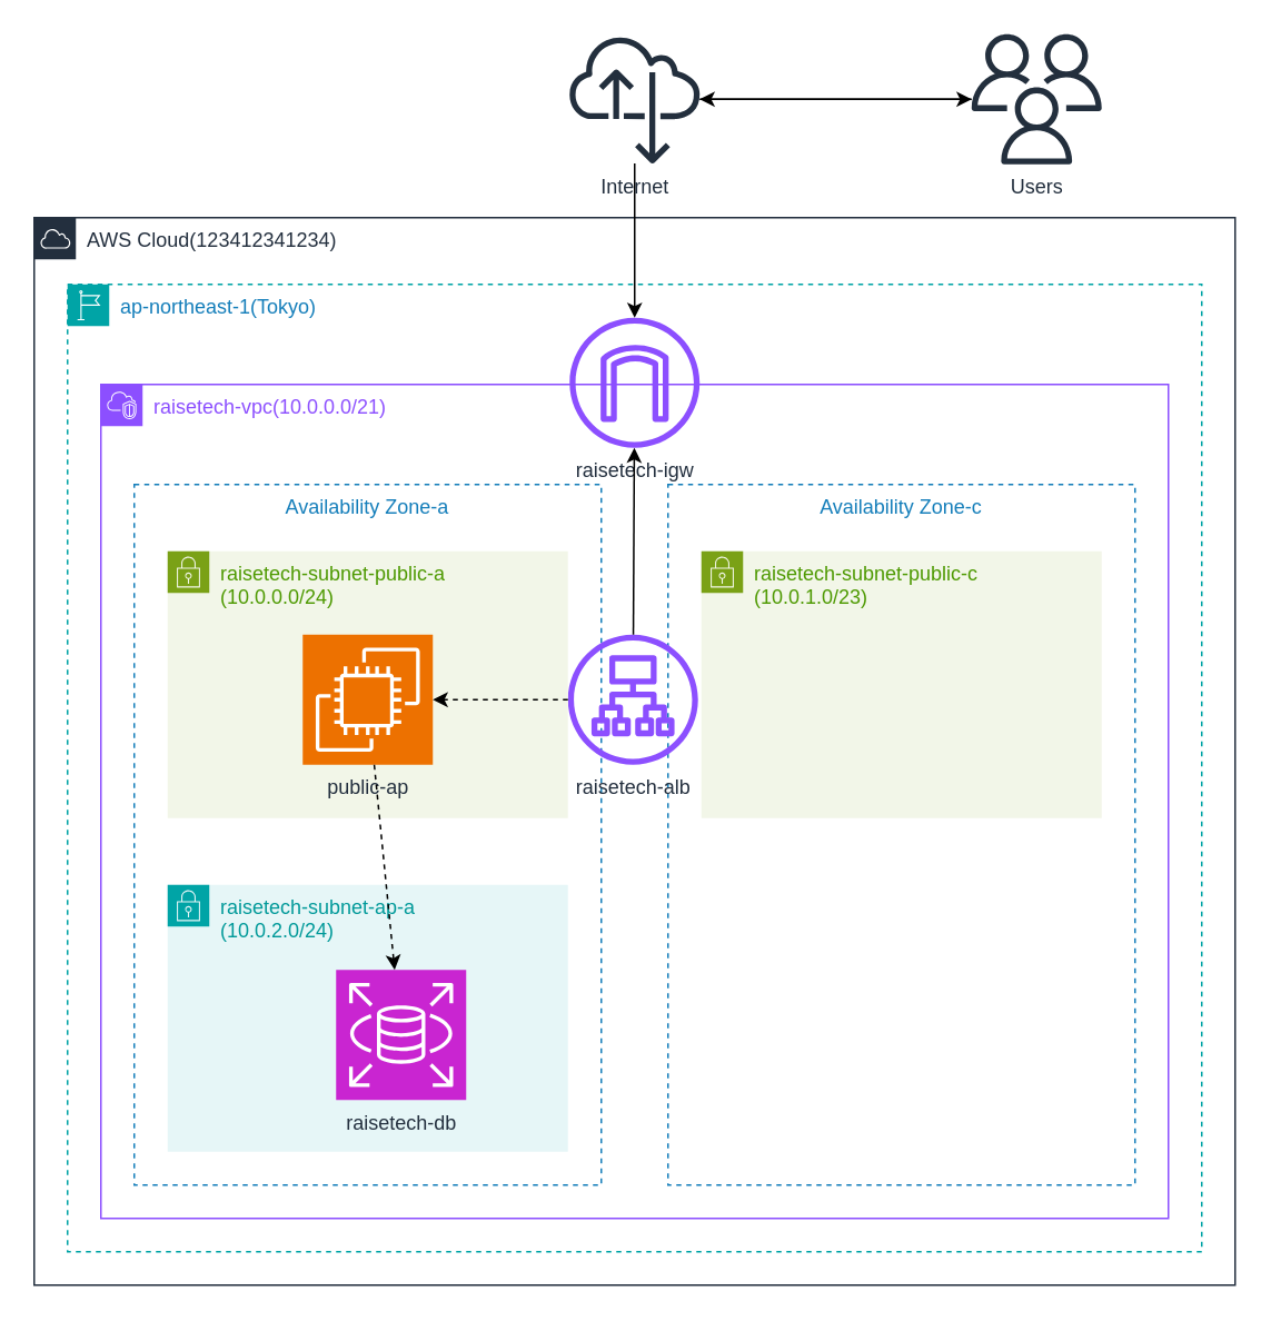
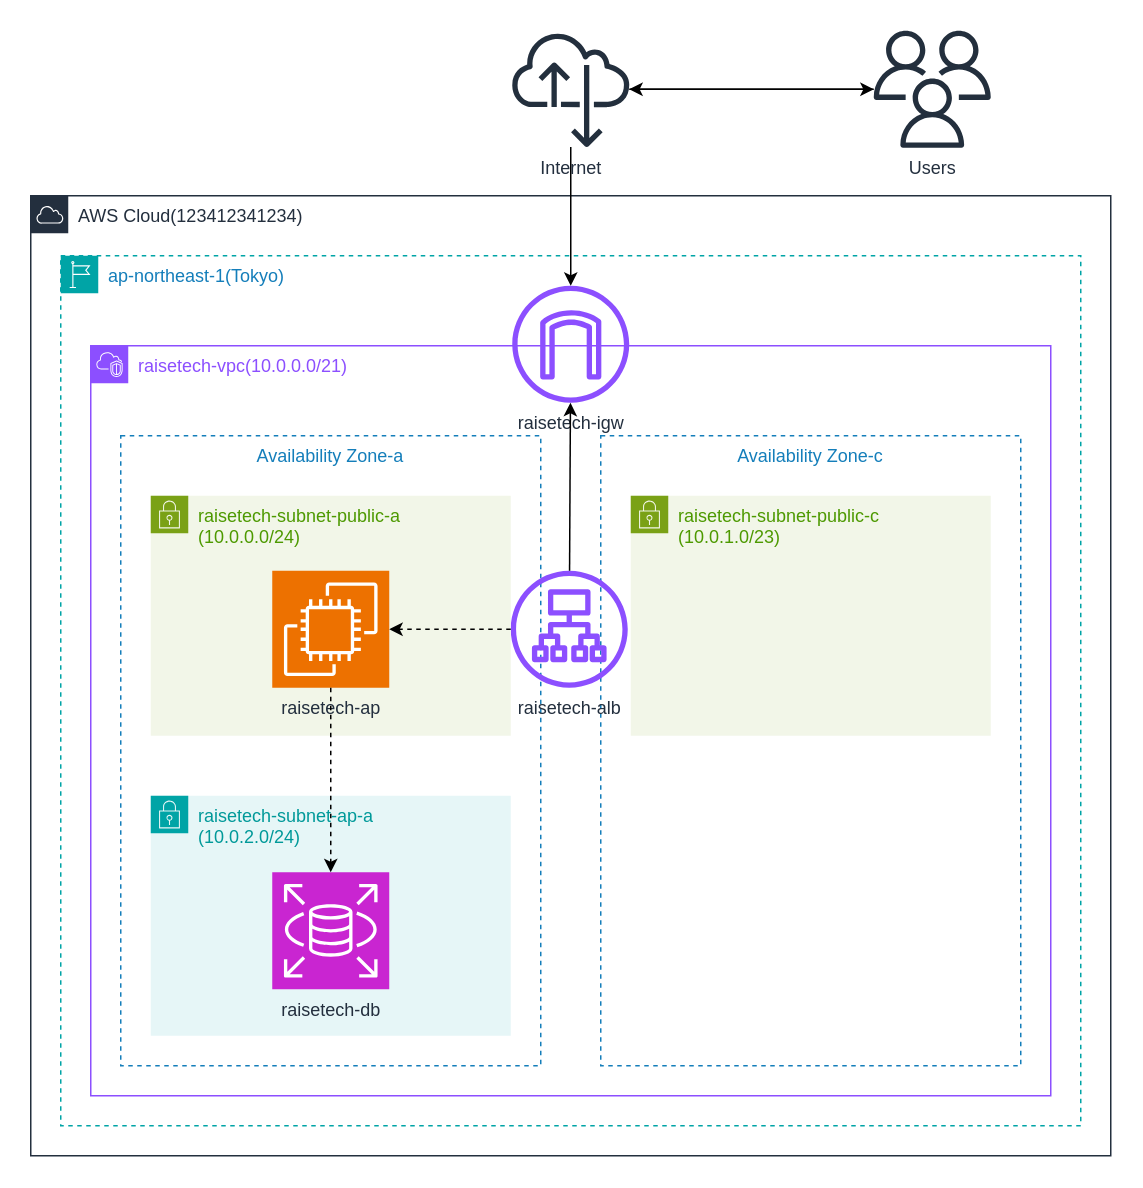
- <mxCell id="12" value="public-ap" style="points=[[0,0,0],[0.25,0,0],[0.5,0,0],[0.75,0,0],[1,0,0],[0,1,0],[0.25,1,0],[0.5,1,0],[0.75,1,0],[1,1,0],[0,0.25,0],[0,0.5,0],[0,0.75,0],[1,0.25,0],[1,0.5,0],[1,0.75,0]];outlineConnect=0;fontColor=#232F3E;fillColor=#ED7100;strokeColor=#ffffff;dashed=0;verticalLabelPosition=bottom;verticalAlign=top;align=center;html=1;fontSize=12;fontStyle=0;aspect=fixed;shape=mxgraph.aws4.resourceIcon;resIcon=mxgraph.aws4.ec2;" parent="11" vertex="1"><mxGeometry x="81" y="50" width="78" height="78" as="geometry" /></mxCell>
+ <mxCell id="12" value="raisetech-ap" style="points=[[0,0,0],[0.25,0,0],[0.5,0,0],[0.75,0,0],[1,0,0],[0,1,0],[0.25,1,0],[0.5,1,0],[0.75,1,0],[1,1,0],[0,0.25,0],[0,0.5,0],[0,0.75,0],[1,0.25,0],[1,0.5,0],[1,0.75,0]];outlineConnect=0;fontColor=#232F3E;fillColor=#ED7100;strokeColor=#ffffff;dashed=0;verticalLabelPosition=bottom;verticalAlign=top;align=center;html=1;fontSize=12;fontStyle=0;aspect=fixed;shape=mxgraph.aws4.resourceIcon;resIcon=mxgraph.aws4.ec2;" parent="11" vertex="1"><mxGeometry x="81" y="50" width="78" height="78" as="geometry" /></mxCell>
- <mxCell id="15" value="raisetech-db" style="points=[[0,0,0],[0.25,0,0],[0.5,0,0],[0.75,0,0],[1,0,0],[0,1,0],[0.25,1,0],[0.5,1,0],[0.75,1,0],[1,1,0],[0,0.25,0],[0,0.5,0],[0,0.75,0],[1,0.25,0],[1,0.5,0],[1,0.75,0]];outlineConnect=0;fontColor=#232F3E;fillColor=#C925D1;strokeColor=#ffffff;dashed=0;verticalLabelPosition=bottom;verticalAlign=top;align=center;html=1;fontSize=12;fontStyle=0;aspect=fixed;shape=mxgraph.aws4.resourceIcon;resIcon=mxgraph.aws4.rds;" parent="14" vertex="1"><mxGeometry x="101" y="51" width="78" height="78" as="geometry" /></mxCell>
+ <mxCell id="15" value="raisetech-db" style="points=[[0,0,0],[0.25,0,0],[0.5,0,0],[0.75,0,0],[1,0,0],[0,1,0],[0.25,1,0],[0.5,1,0],[0.75,1,0],[1,1,0],[0,0.25,0],[0,0.5,0],[0,0.75,0],[1,0.25,0],[1,0.5,0],[1,0.75,0]];outlineConnect=0;fontColor=#232F3E;fillColor=#C925D1;strokeColor=#ffffff;dashed=0;verticalLabelPosition=bottom;verticalAlign=top;align=center;html=1;fontSize=12;fontStyle=0;aspect=fixed;shape=mxgraph.aws4.resourceIcon;resIcon=mxgraph.aws4.rds;" parent="14" vertex="1"><mxGeometry x="81" y="51" width="78" height="78" as="geometry" /></mxCell>
